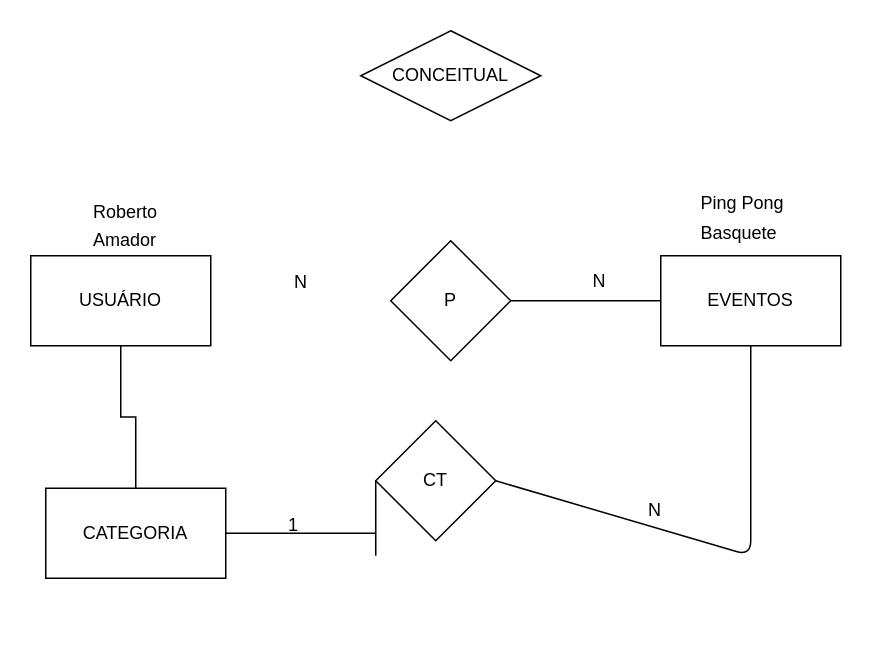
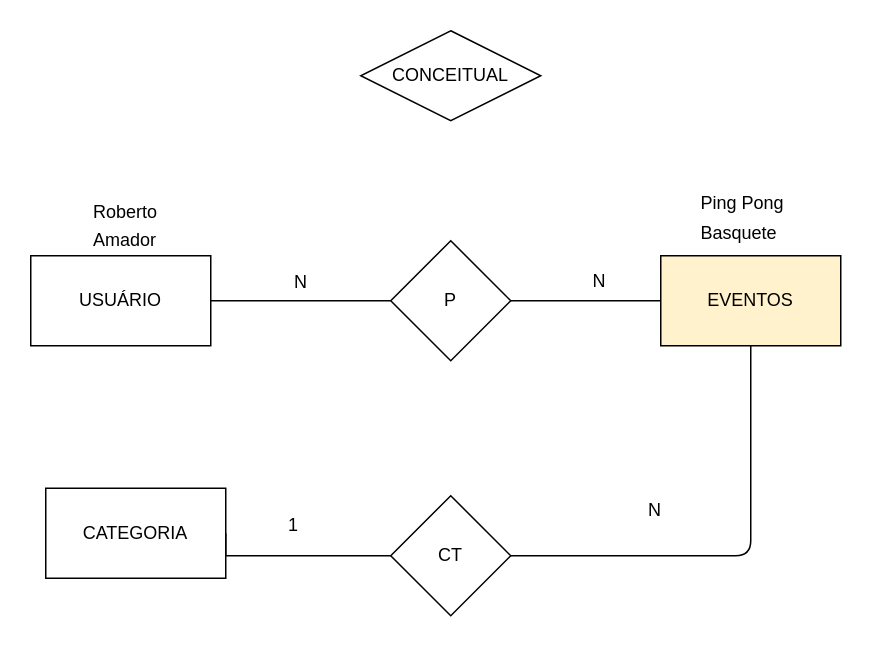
- <mxCell id="6" value="EVENTOS" style="rounded=0;whiteSpace=wrap;html=1;" vertex="1" parent="1"><mxGeometry x="440" y="170" width="120" height="60" as="geometry" /></mxCell>
+ <mxCell id="6" value="EVENTOS" style="rounded=0;whiteSpace=wrap;html=1;fillColor=#fff2cc;" vertex="1" parent="1"><mxGeometry x="440" y="170" width="120" height="60" as="geometry" /></mxCell>
- <mxCell id="2" style="edgeStyle=orthogonalEdgeStyle;rounded=0;orthogonalLoop=1;jettySize=auto;html=1;endArrow=none;endFill=0;" edge="1" parent="1" source="3" target="9"><mxGeometry relative="1" as="geometry" /></mxCell>
+ <mxCell id="2" style="edgeStyle=orthogonalEdgeStyle;rounded=0;orthogonalLoop=1;jettySize=auto;html=1;endArrow=none;endFill=0;" edge="1" parent="1" source="3" target="5"><mxGeometry relative="1" as="geometry" /></mxCell>
- <mxCell id="8" value="CT" style="rhombus;whiteSpace=wrap;html=1;" vertex="1" parent="1"><mxGeometry x="250" y="280" width="80" height="80" as="geometry" /></mxCell>
+ <mxCell id="8" value="CT" style="rhombus;whiteSpace=wrap;html=1;" vertex="1" parent="1"><mxGeometry x="260" y="330" width="80" height="80" as="geometry" /></mxCell>
